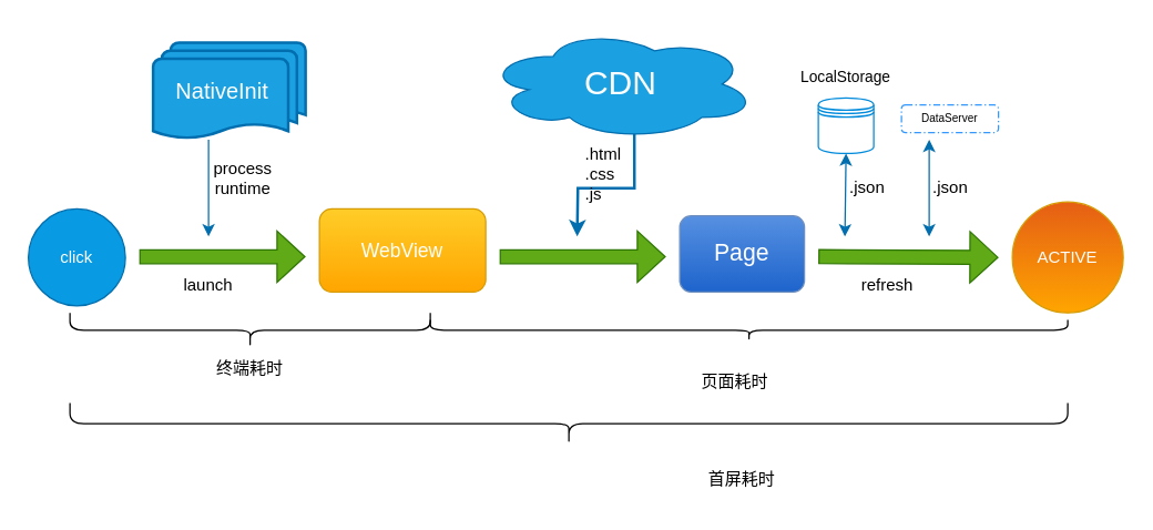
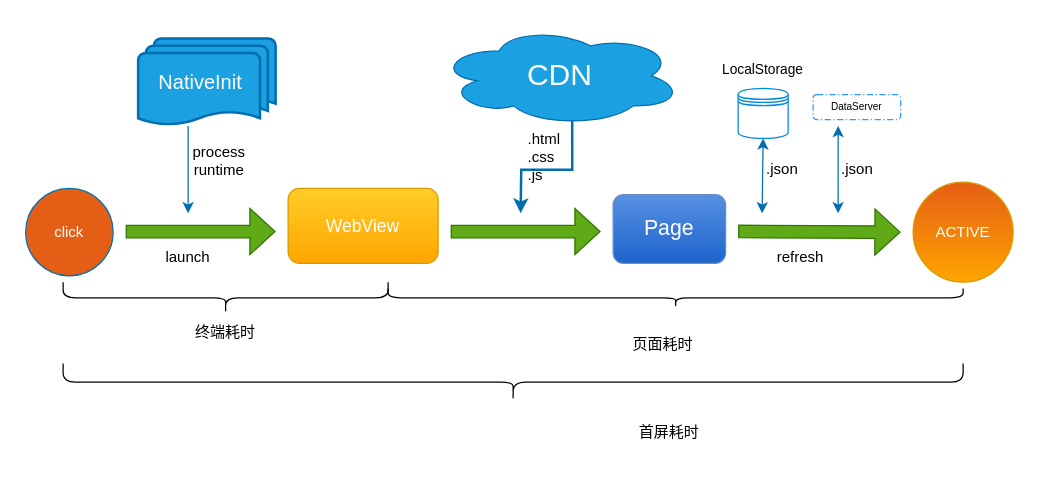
- <mxCell id="3" value="click" style="ellipse;whiteSpace=wrap;html=1;fillColor=#089ae2;strokeColor=#006EAF;fontColor=#ffffff;" vertex="1" parent="1"><mxGeometry x="20" y="150" width="70" height="70" as="geometry" /></mxCell>
+ <mxCell id="3" value="click" style="ellipse;whiteSpace=wrap;html=1;fillColor=#e55e15;strokeColor=#006EAF;fontColor=#ffffff;" vertex="1" parent="1"><mxGeometry x="20" y="150" width="70" height="70" as="geometry" /></mxCell>
